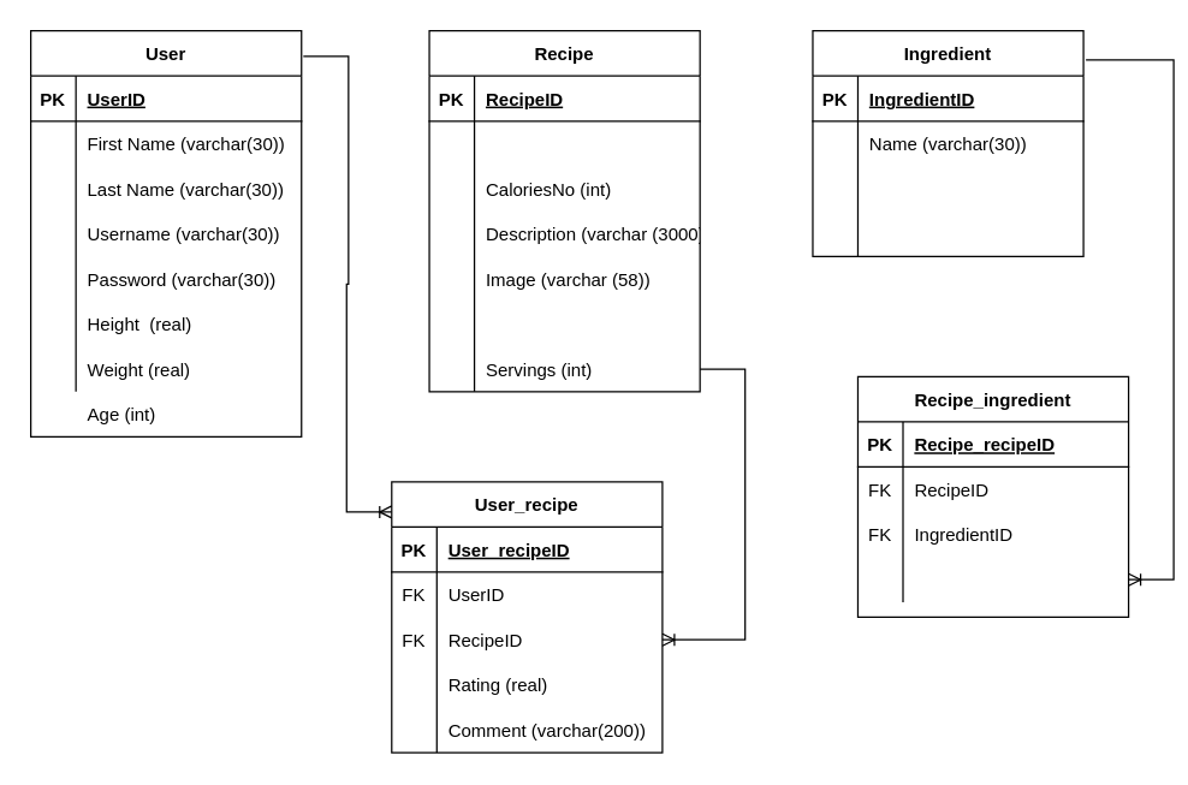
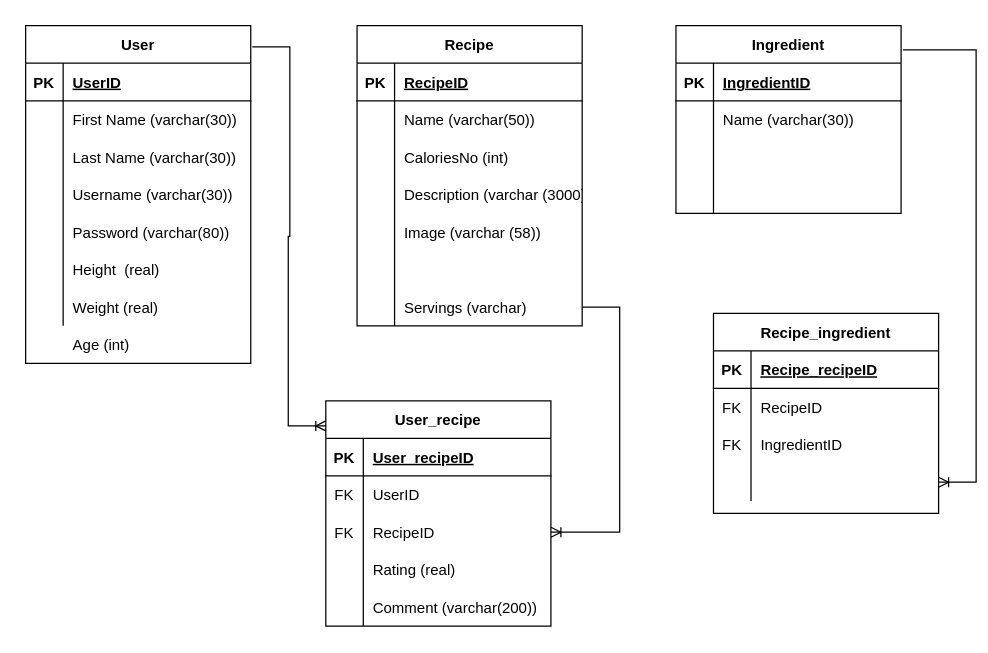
+ <mxCell id="8" value="Name (varchar(50))" style="shape=partialRectangle;connectable=0;fillColor=none;top=0;left=0;bottom=0;right=0;align=left;spacingLeft=6;overflow=hidden;" vertex="1" parent="6"><mxGeometry x="30" width="150" height="30" as="geometry"><mxRectangle width="150" height="30" as="alternateBounds" /></mxGeometry></mxCell>
- <mxCell id="38" value="Password (varchar(30))" style="shape=partialRectangle;connectable=0;fillColor=none;top=0;left=0;bottom=0;right=0;align=left;spacingLeft=6;overflow=hidden;" vertex="1" parent="36"><mxGeometry x="30" width="150" height="30" as="geometry"><mxRectangle width="150" height="30" as="alternateBounds" /></mxGeometry></mxCell>
+ <mxCell id="38" value="Password (varchar(80))" style="shape=partialRectangle;connectable=0;fillColor=none;top=0;left=0;bottom=0;right=0;align=left;spacingLeft=6;overflow=hidden;" vertex="1" parent="36"><mxGeometry x="30" width="150" height="30" as="geometry"><mxRectangle width="150" height="30" as="alternateBounds" /></mxGeometry></mxCell>
- <mxCell id="22" value="Servings (int)" style="shape=partialRectangle;connectable=0;fillColor=none;top=0;left=0;bottom=0;right=0;align=left;spacingLeft=6;overflow=hidden;" vertex="1" parent="20"><mxGeometry x="30" width="150" height="30" as="geometry"><mxRectangle width="150" height="30" as="alternateBounds" /></mxGeometry></mxCell>
+ <mxCell id="22" value="Servings (varchar)" style="shape=partialRectangle;connectable=0;fillColor=none;top=0;left=0;bottom=0;right=0;align=left;spacingLeft=6;overflow=hidden;" vertex="1" parent="20"><mxGeometry x="30" width="150" height="30" as="geometry"><mxRectangle width="150" height="30" as="alternateBounds" /></mxGeometry></mxCell>
